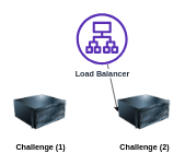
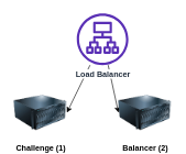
+ <mxCell id="2" value="" style="endArrow=classic;html=1;entryX=1;entryY=0.5;entryDx=0;entryDy=0;" parent="1" source="4" target="6" edge="1"><mxGeometry width="50" height="50" relative="1" as="geometry"><mxPoint x="57" y="250" as="sourcePoint" /><mxPoint x="107" y="200" as="targetPoint" /></mxGeometry></mxCell>
- <mxCell id="5" value="&lt;b&gt;Challenge (2)&lt;/b&gt;" style="image;html=1;labelBackgroundColor=#ffffff;image=img/lib/clip_art/computers/Server_128x128.png" parent="1" vertex="1"><mxGeometry x="178.5" y="130" width="80" height="80" as="geometry" /></mxCell>
+ <mxCell id="5" value="&lt;b&gt;Balancer (2)&lt;/b&gt;" style="image;html=1;labelBackgroundColor=#ffffff;image=img/lib/clip_art/computers/Server_128x128.png" parent="1" vertex="1"><mxGeometry x="178.5" y="130" width="80" height="80" as="geometry" /></mxCell>
